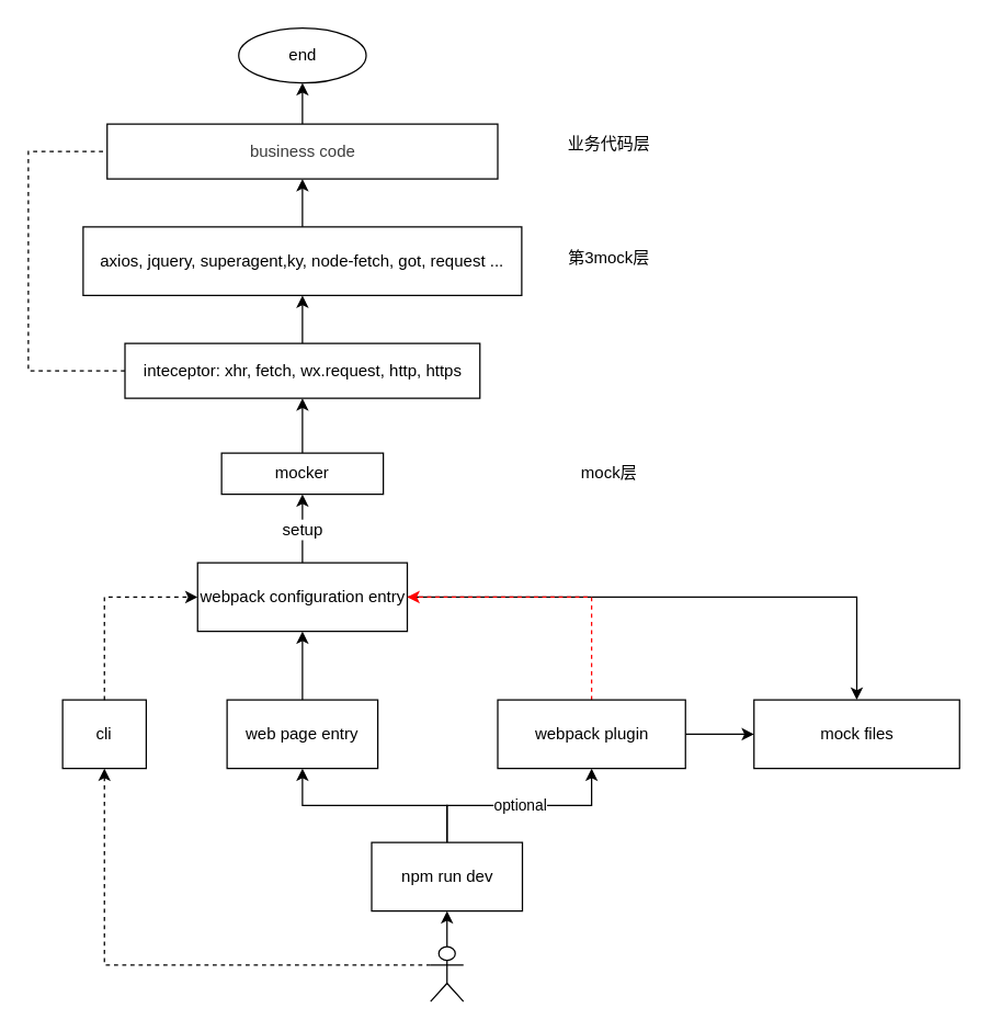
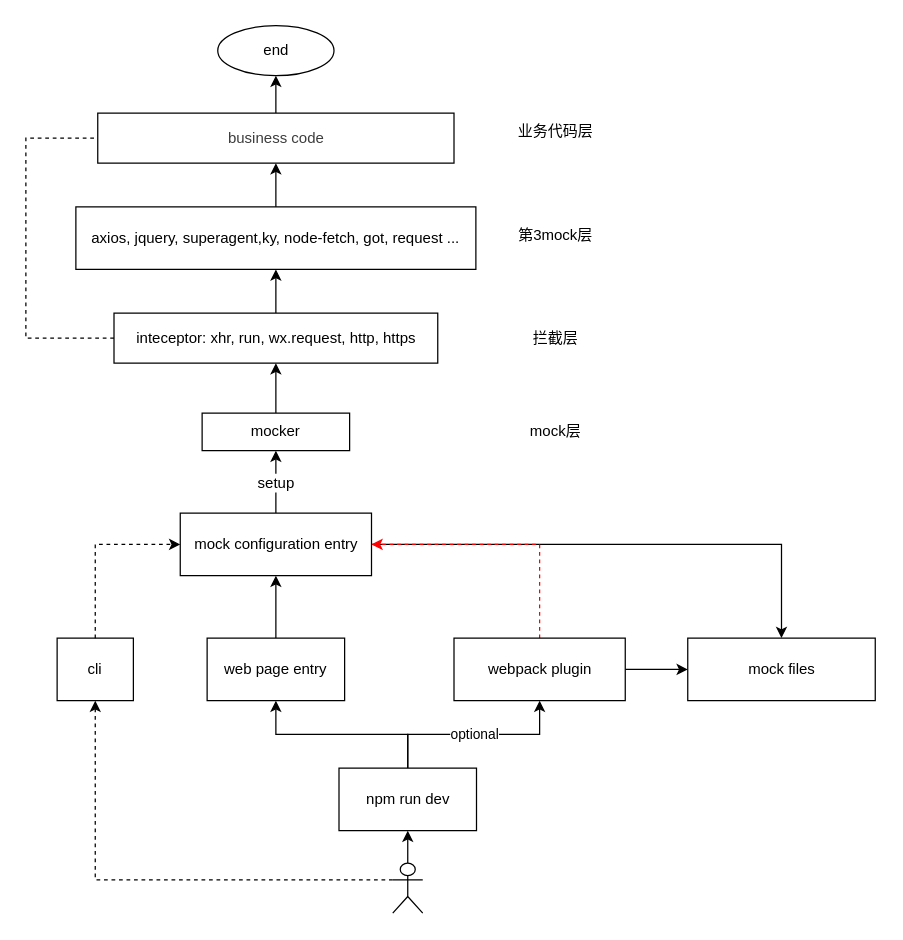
- <mxCell id="3" value="inteceptor: xhr, fetch, wx.request, http, https" style="rounded=0;whiteSpace=wrap;html=1;" parent="1" vertex="1"><mxGeometry x="90.5" y="250" width="259" height="40" as="geometry" /></mxCell>
+ <mxCell id="3" value="inteceptor: xhr, run, wx.request, http, https" style="rounded=0;whiteSpace=wrap;html=1;" parent="1" vertex="1"><mxGeometry x="90.5" y="250" width="259" height="40" as="geometry" /></mxCell>
+ <mxCell id="28" value="拦截层" style="text;html=1;strokeColor=none;fillColor=none;align=center;verticalAlign=middle;whiteSpace=wrap;rounded=0;" parent="1" vertex="1"><mxGeometry x="372" y="260" width="144" height="20" as="geometry" /></mxCell>
- <mxCell id="14" value="webpack configuration entry" style="rounded=0;whiteSpace=wrap;html=1;" parent="1" vertex="1"><mxGeometry x="143.5" y="410" width="153" height="50" as="geometry" /></mxCell>
+ <mxCell id="14" value="mock configuration entry" style="rounded=0;whiteSpace=wrap;html=1;" parent="1" vertex="1"><mxGeometry x="143.5" y="410" width="153" height="50" as="geometry" /></mxCell>
